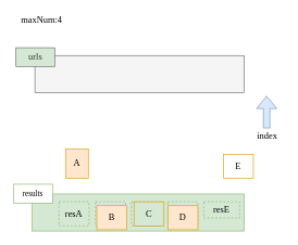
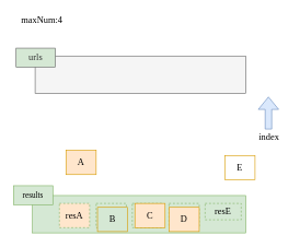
- <mxCell id="15" value="A" style="rounded=0;whiteSpace=wrap;html=1;fillColor=#ffe6cc;strokeColor=#d79b00;fontFamily=Roboto Mono;fontSize=14;" parent="1" vertex="1"><mxGeometry x="100" y="229" width="35" height="45" as="geometry" /></mxCell>
+ <mxCell id="15" value="A" style="rounded=0;whiteSpace=wrap;html=1;fillColor=#ffe6cc;strokeColor=#d79b00;fontFamily=Roboto Mono;fontSize=14;" parent="1" vertex="1"><mxGeometry x="100" y="229" width="46" height="37" as="geometry" /></mxCell>
- <mxCell id="5" value="results" style="rounded=0;whiteSpace=wrap;html=1;fontFamily=Roboto Mono;fontSize=12;fillColor=#ffffff;strokeColor=#82b366;" parent="1" vertex="1"><mxGeometry x="20" y="283" width="60" height="29" as="geometry" /></mxCell>
+ <mxCell id="5" value="results" style="rounded=0;whiteSpace=wrap;html=1;fontFamily=Roboto Mono;fontSize=12;fillColor=#d5e8d4;strokeColor=#82b366;" parent="1" vertex="1"><mxGeometry x="20" y="283" width="60" height="29" as="geometry" /></mxCell>
- <mxCell id="6" value="resA" style="rounded=0;whiteSpace=wrap;html=1;fillColor=#d5e8d4;strokeColor=#82b366;fontFamily=Roboto Mono;fontSize=14;dashed=1;" parent="1" vertex="1"><mxGeometry x="90" y="310" width="46" height="37" as="geometry" /></mxCell>
+ <mxCell id="6" value="resA" style="rounded=0;whiteSpace=wrap;html=1;fillColor=#ffe6cc;strokeColor=#82b366;fontFamily=Roboto Mono;fontSize=14;dashed=1;" parent="1" vertex="1"><mxGeometry x="90" y="310" width="46" height="37" as="geometry" /></mxCell>
- <mxCell id="17" value="C" style="rounded=0;whiteSpace=wrap;html=1;fillColor=#d5e8d4;strokeColor=#d79b00;fontFamily=Roboto Mono;fontSize=14;" parent="1" vertex="1"><mxGeometry x="205" y="310" width="46" height="37" as="geometry" /></mxCell>
+ <mxCell id="17" value="C" style="rounded=0;whiteSpace=wrap;html=1;fillColor=#ffe6cc;strokeColor=#d79b00;fontFamily=Roboto Mono;fontSize=14;" parent="1" vertex="1"><mxGeometry x="205" y="310" width="46" height="37" as="geometry" /></mxCell>
- <mxCell id="16" value="B" style="rounded=0;whiteSpace=wrap;html=1;fillColor=#ffe6cc;strokeColor=#d79b00;fontFamily=Roboto Mono;fontSize=14;" parent="1" vertex="1"><mxGeometry x="148" y="316" width="46" height="37" as="geometry" /></mxCell>
+ <mxCell id="16" value="B" style="rounded=0;whiteSpace=wrap;html=1;fillColor=#d5e8d4;strokeColor=#d79b00;fontFamily=Roboto Mono;fontSize=14;" parent="1" vertex="1"><mxGeometry x="148" y="316" width="46" height="37" as="geometry" /></mxCell>
